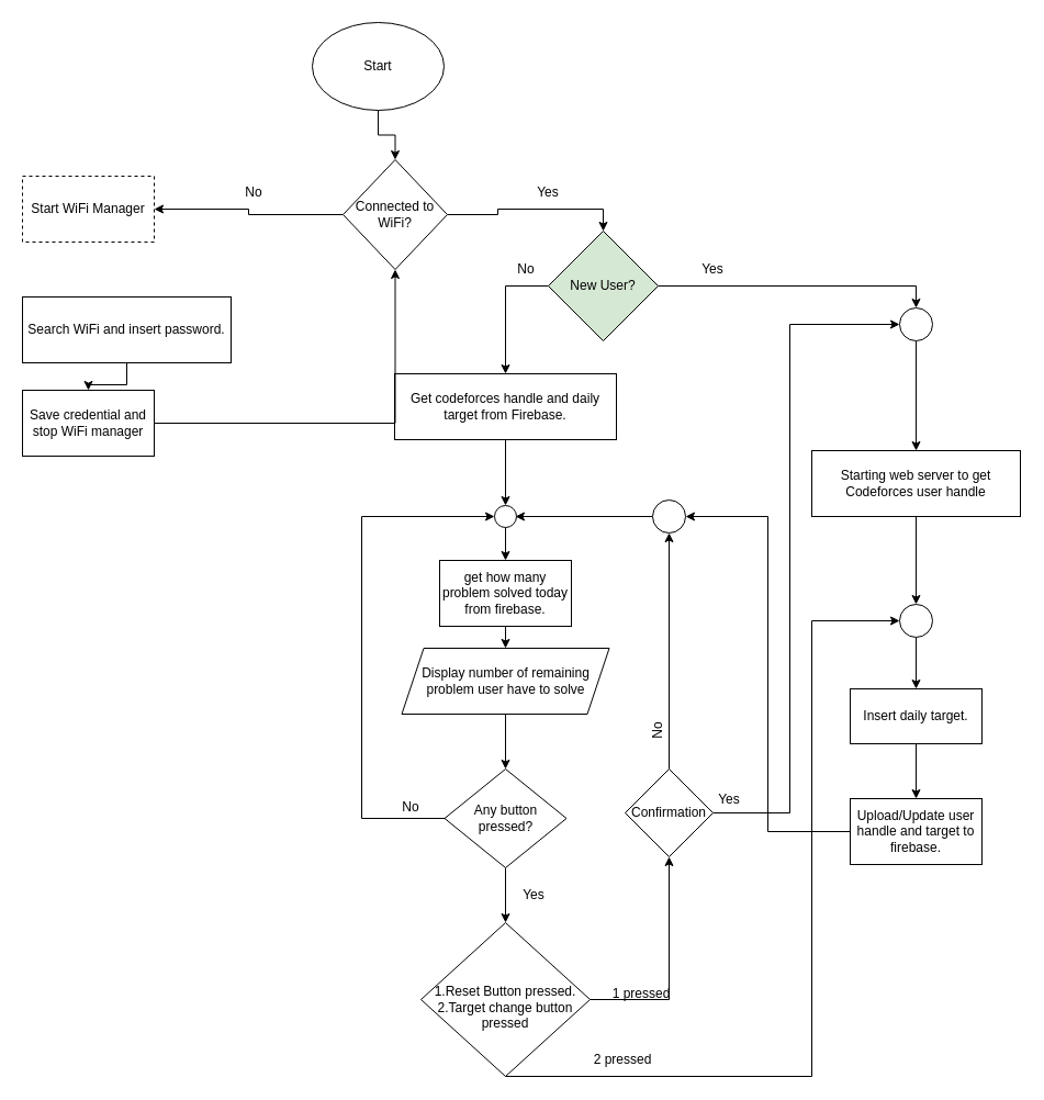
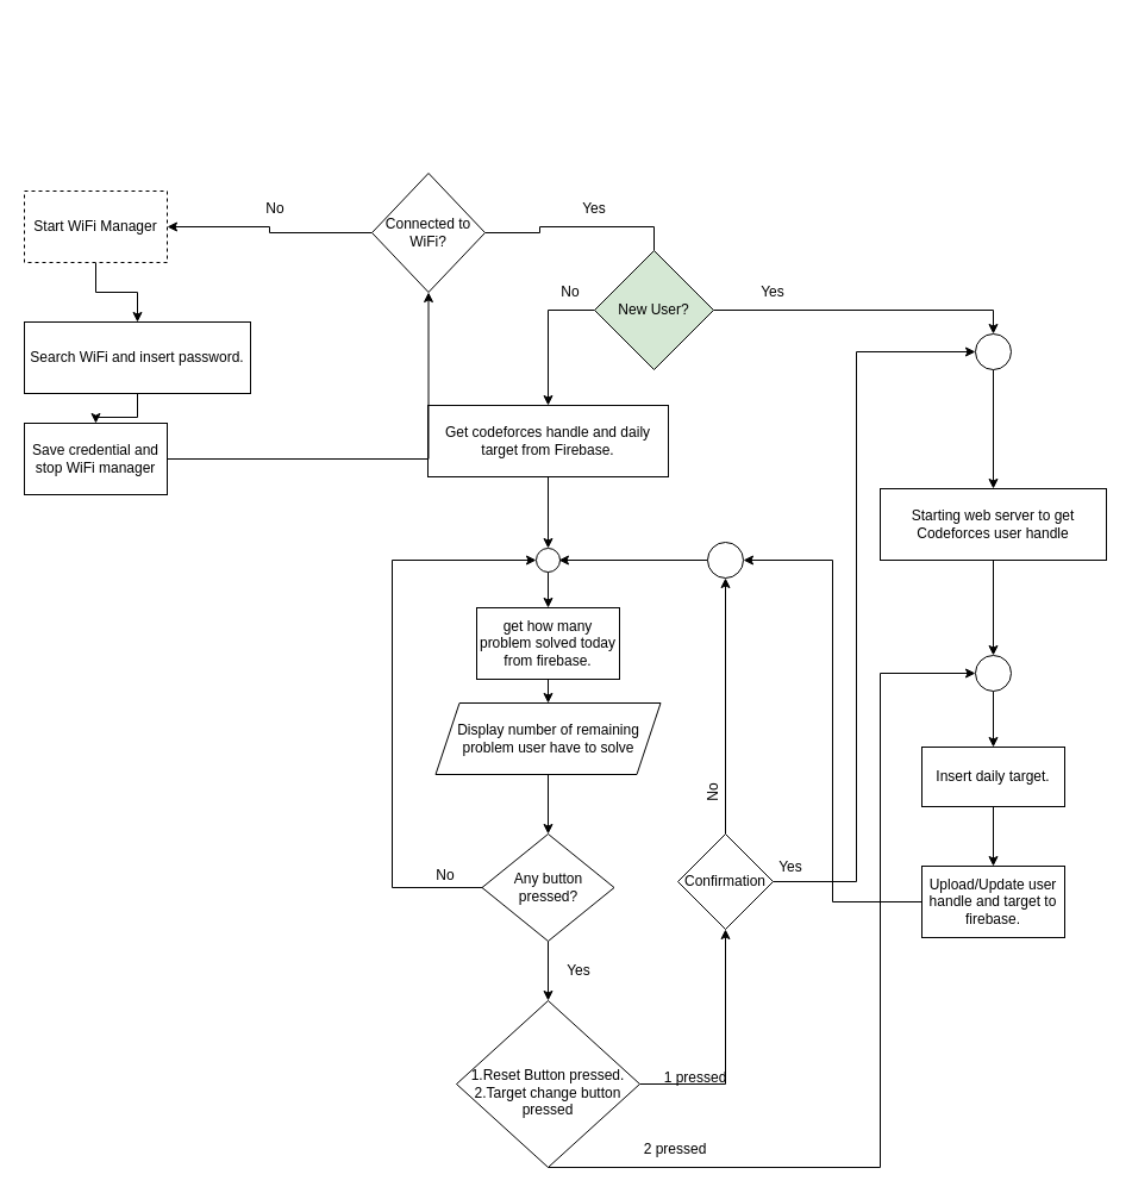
- <mxCell id="15" value="Start" style="ellipse;whiteSpace=wrap;html=1;" vertex="1" parent="1"><mxGeometry x="284" y="20" width="120" height="80" as="geometry" /></mxCell>
- <mxCell id="14" style="edgeStyle=orthogonalEdgeStyle;rounded=0;orthogonalLoop=1;jettySize=auto;html=1;exitX=0.5;exitY=1;exitDx=0;exitDy=0;entryX=0.5;entryY=0;entryDx=0;entryDy=0;" edge="1" parent="1" source="15" target="18"><mxGeometry relative="1" as="geometry" /></mxCell>
- <mxCell id="17" style="edgeStyle=orthogonalEdgeStyle;rounded=0;orthogonalLoop=1;jettySize=auto;html=1;exitX=1;exitY=0.5;exitDx=0;exitDy=0;entryX=0.5;entryY=0;entryDx=0;entryDy=0;" edge="1" parent="1" source="18" target="4"><mxGeometry relative="1" as="geometry" /></mxCell>
+ <mxCell id="17" style="edgeStyle=orthogonalEdgeStyle;rounded=0;orthogonalLoop=1;jettySize=auto;html=1;exitX=1;exitY=0.5;exitDx=0;exitDy=0;entryX=0.5;entryY=0;entryDx=0;entryDy=0;endArrow=none;" edge="1" parent="1" source="18" target="4"><mxGeometry relative="1" as="geometry" /></mxCell>
+ <mxCell id="19" style="edgeStyle=orthogonalEdgeStyle;rounded=0;orthogonalLoop=1;jettySize=auto;html=1;exitX=0.5;exitY=1;exitDx=0;exitDy=0;entryX=0.5;entryY=0;entryDx=0;entryDy=0;" edge="1" parent="1" source="20" target="23"><mxGeometry relative="1" as="geometry" /></mxCell>
